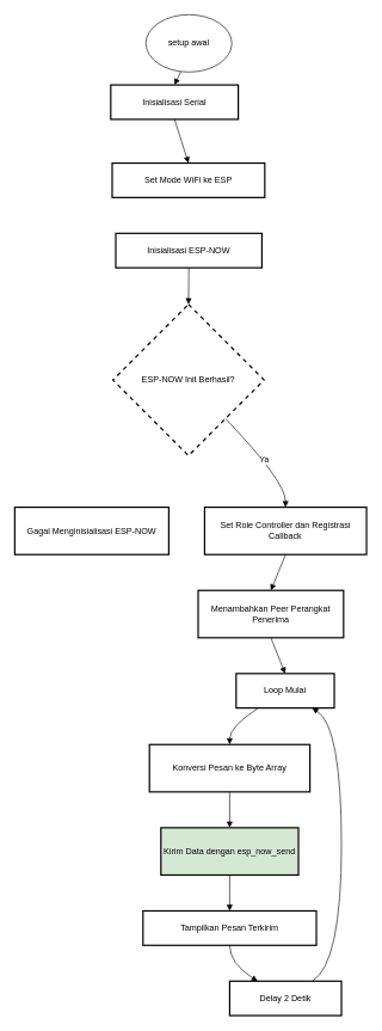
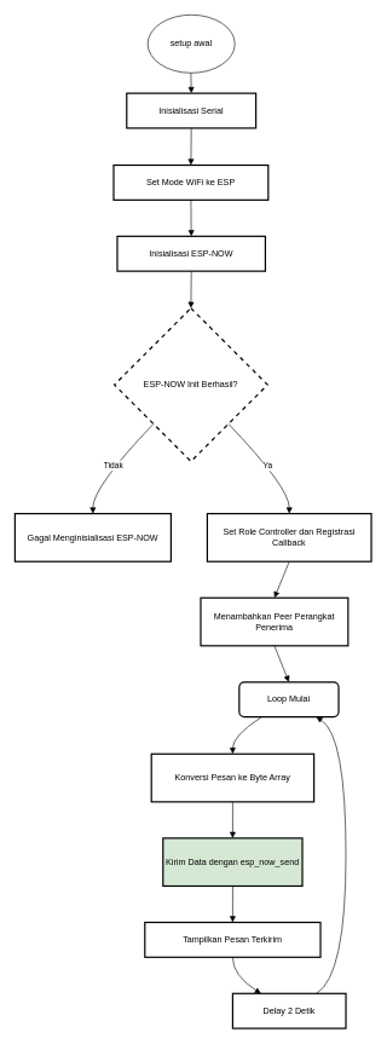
- <mxCell id="2" value="Inisialisasi Serial" style="whiteSpace=wrap;strokeWidth=2;" vertex="1" parent="1"><mxGeometry x="154" y="118" width="178" height="48" as="geometry" /></mxCell>
+ <mxCell id="2" value="Inisialisasi Serial" style="whiteSpace=wrap;strokeWidth=2;" vertex="1" parent="1"><mxGeometry x="174" y="128" width="178" height="48" as="geometry" /></mxCell>
+ <mxCell id="16" value="" style="curved=1;startArrow=none;endArrow=block;exitX=0.5;exitY=1;entryX=0.5;entryY=0;rounded=0;" edge="1" parent="1" source="3" target="4"><mxGeometry relative="1" as="geometry"><Array as="points" /></mxGeometry></mxCell>
+ <mxCell id="18" value="Tidak" style="curved=1;startArrow=none;endArrow=block;exitX=0.02;exitY=1;entryX=0.5;entryY=0;rounded=0;" edge="1" parent="1" source="5" target="6"><mxGeometry relative="1" as="geometry"><Array as="points"><mxPoint x="127" y="671" /></Array></mxGeometry></mxCell>
- <mxCell id="9" value="Loop Mulai" style="whiteSpace=wrap;strokeWidth=2;" vertex="1" parent="1"><mxGeometry x="329" y="939" width="137" height="48" as="geometry" /></mxCell>
+ <mxCell id="9" value="Loop Mulai" style="whiteSpace=wrap;strokeWidth=2;rounded=1;" vertex="1" parent="1"><mxGeometry x="329" y="939" width="137" height="48" as="geometry" /></mxCell>
